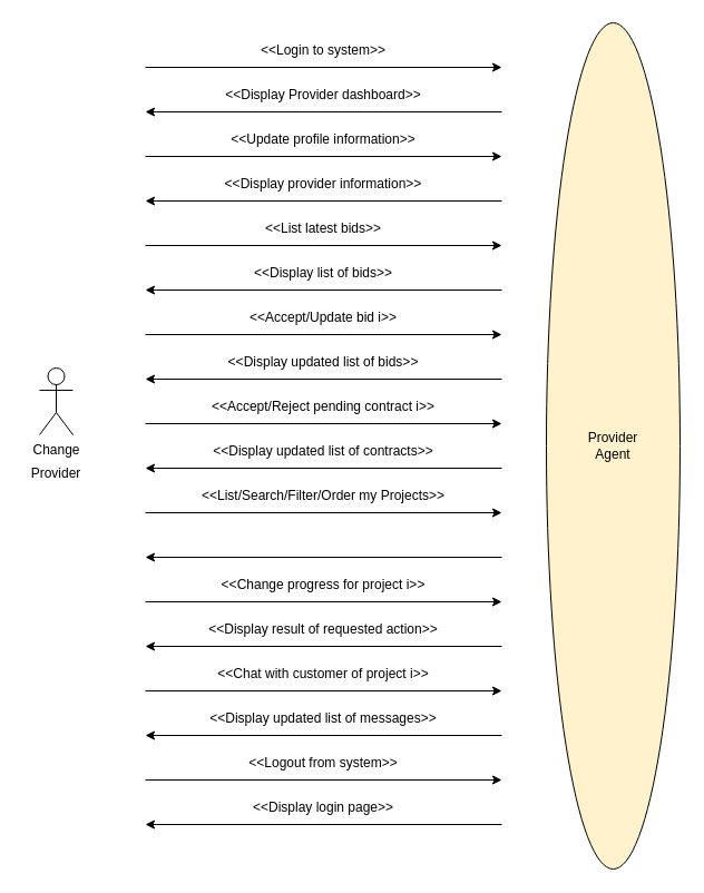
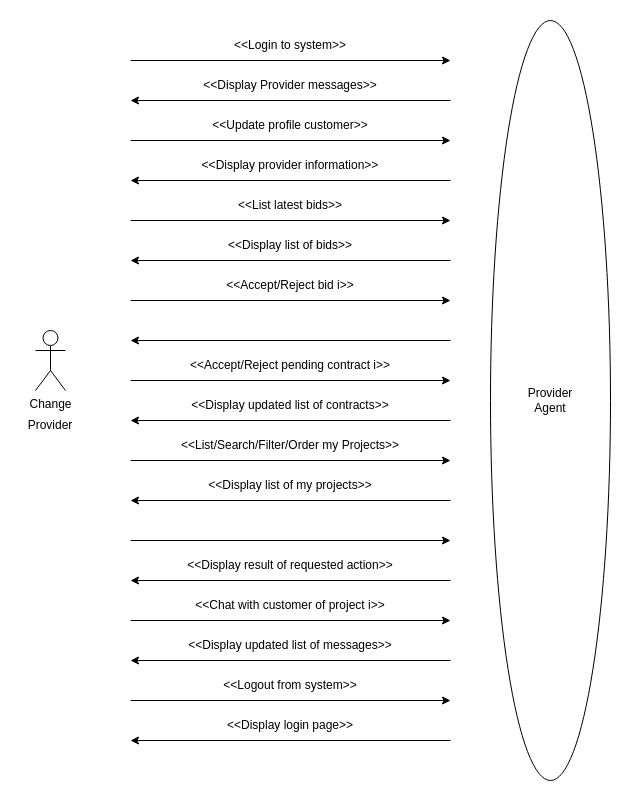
- <mxCell id="6" value="&amp;lt;&amp;lt;Display Provider dashboard&amp;gt;&amp;gt;" style="text;html=1;strokeColor=none;fillColor=none;align=center;verticalAlign=middle;whiteSpace=wrap;rounded=0;" vertex="1" parent="2"><mxGeometry x="40" y="40" width="240" height="30" as="geometry" /></mxCell>
+ <mxCell id="6" value="&amp;lt;&amp;lt;Display Provider messages&amp;gt;&amp;gt;" style="text;html=1;strokeColor=none;fillColor=none;align=center;verticalAlign=middle;whiteSpace=wrap;rounded=0;" vertex="1" parent="2"><mxGeometry x="40" y="40" width="240" height="30" as="geometry" /></mxCell>
- <mxCell id="33" value="&amp;lt;&amp;lt;Update profile information&amp;gt;&amp;gt;" style="text;html=1;strokeColor=none;fillColor=none;align=center;verticalAlign=middle;whiteSpace=wrap;rounded=0;" vertex="1" parent="31"><mxGeometry x="40" width="240" height="30" as="geometry" /></mxCell>
+ <mxCell id="33" value="&amp;lt;&amp;lt;Update profile customer&amp;gt;&amp;gt;" style="text;html=1;strokeColor=none;fillColor=none;align=center;verticalAlign=middle;whiteSpace=wrap;rounded=0;" vertex="1" parent="31"><mxGeometry x="40" width="240" height="30" as="geometry" /></mxCell>
- <mxCell id="43" value="&amp;lt;&amp;lt;Accept/Update bid i&amp;gt;&amp;gt;" style="text;html=1;strokeColor=none;fillColor=none;align=center;verticalAlign=middle;whiteSpace=wrap;rounded=0;" vertex="1" parent="41"><mxGeometry x="40" width="240" height="30" as="geometry" /></mxCell>
+ <mxCell id="43" value="&amp;lt;&amp;lt;Accept/Reject bid i&amp;gt;&amp;gt;" style="text;html=1;strokeColor=none;fillColor=none;align=center;verticalAlign=middle;whiteSpace=wrap;rounded=0;" vertex="1" parent="41"><mxGeometry x="40" width="240" height="30" as="geometry" /></mxCell>
- <mxCell id="45" value="&amp;lt;&amp;lt;Display updated list of bids&amp;gt;&amp;gt;" style="text;html=1;strokeColor=none;fillColor=none;align=center;verticalAlign=middle;whiteSpace=wrap;rounded=0;" vertex="1" parent="41"><mxGeometry x="40" y="40" width="240" height="30" as="geometry" /></mxCell>
- <mxCell id="30" value="Provider&lt;br&gt;Agent" style="ellipse;whiteSpace=wrap;html=1;fillColor=#fff2cc;" vertex="1" parent="1"><mxGeometry x="490" y="20" width="120" height="760" as="geometry" /></mxCell>
+ <mxCell id="30" value="Provider&lt;br&gt;Agent" style="ellipse;whiteSpace=wrap;html=1;" vertex="1" parent="1"><mxGeometry x="490" y="20" width="120" height="760" as="geometry" /></mxCell>
+ <mxCell id="11" value="&amp;lt;&amp;lt;Display list of my projects&amp;gt;&amp;gt;" style="text;html=1;strokeColor=none;fillColor=none;align=center;verticalAlign=middle;whiteSpace=wrap;rounded=0;" vertex="1" parent="7"><mxGeometry x="40" y="40" width="240" height="30" as="geometry" /></mxCell>
- <mxCell id="14" value="&amp;lt;&amp;lt;Change progress for project i&amp;gt;&amp;gt;" style="text;html=1;strokeColor=none;fillColor=none;align=center;verticalAlign=middle;whiteSpace=wrap;rounded=0;" vertex="1" parent="12"><mxGeometry x="40" width="240" height="30" as="geometry" /></mxCell>
